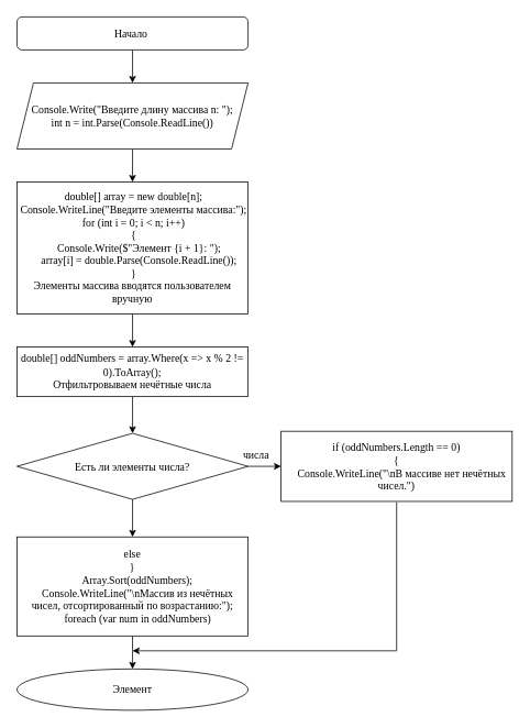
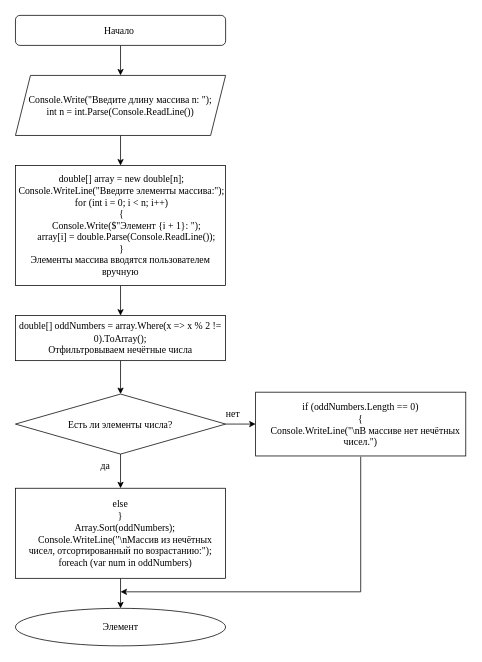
- <mxCell id="16" value="числа" style="text;html=1;align=center;verticalAlign=middle;whiteSpace=wrap;rounded=0;fontFamily=Times New Roman;fontSize=13;" vertex="1" parent="1"><mxGeometry x="280" y="535" width="60" height="30" as="geometry" /></mxCell>
+ <mxCell id="16" value="нет" style="text;html=1;align=center;verticalAlign=middle;whiteSpace=wrap;rounded=0;fontFamily=Times New Roman;fontSize=13;" vertex="1" parent="1"><mxGeometry x="280" y="535" width="60" height="30" as="geometry" /></mxCell>
+ <mxCell id="17" value="да" style="text;html=1;align=center;verticalAlign=middle;whiteSpace=wrap;rounded=0;fontFamily=Times New Roman;fontSize=13;" vertex="1" parent="1"><mxGeometry x="110" y="604.5" width="60" height="30" as="geometry" /></mxCell>
